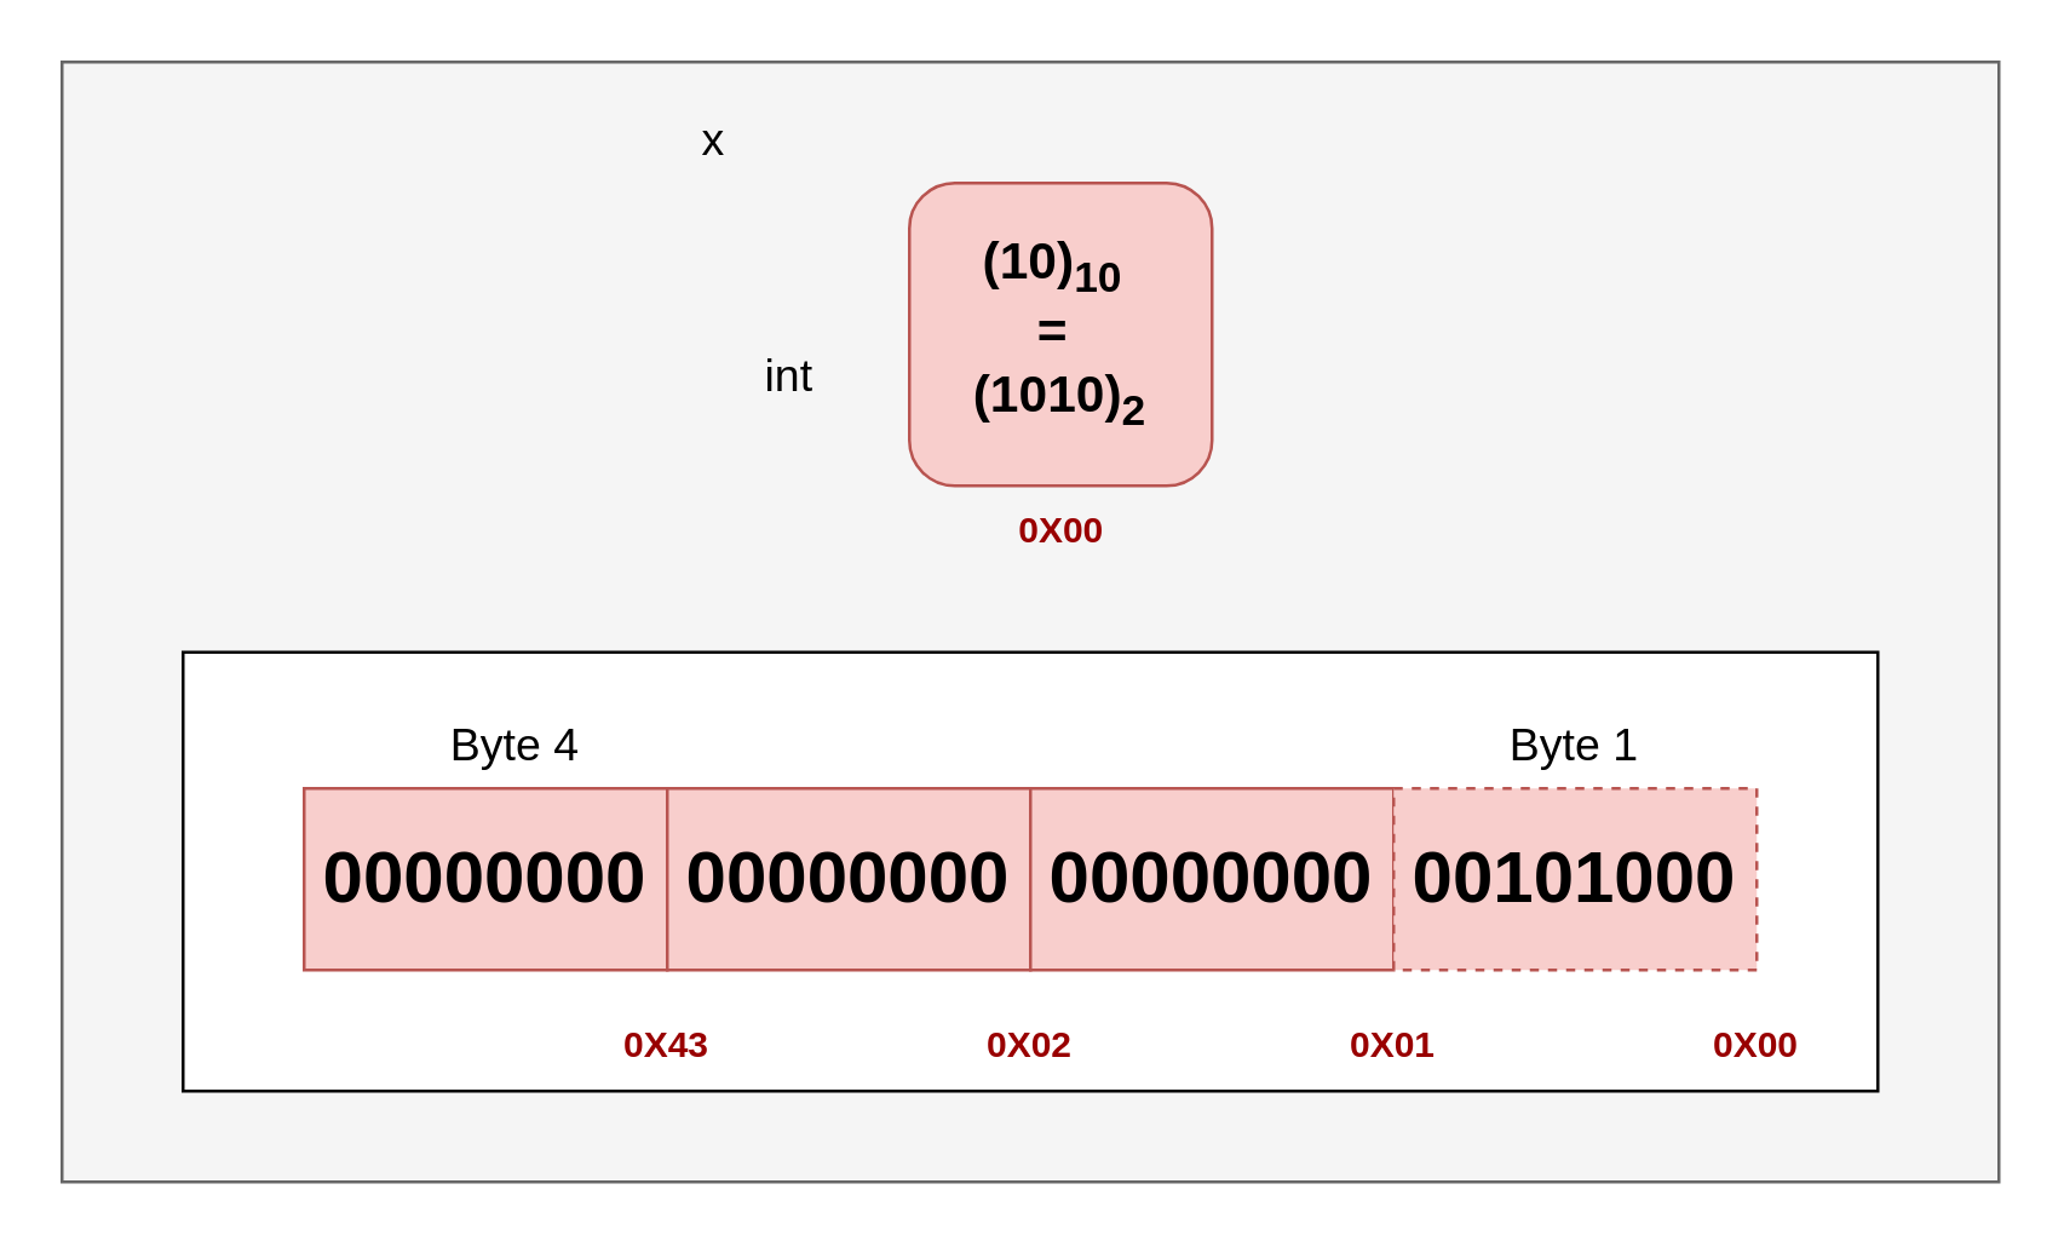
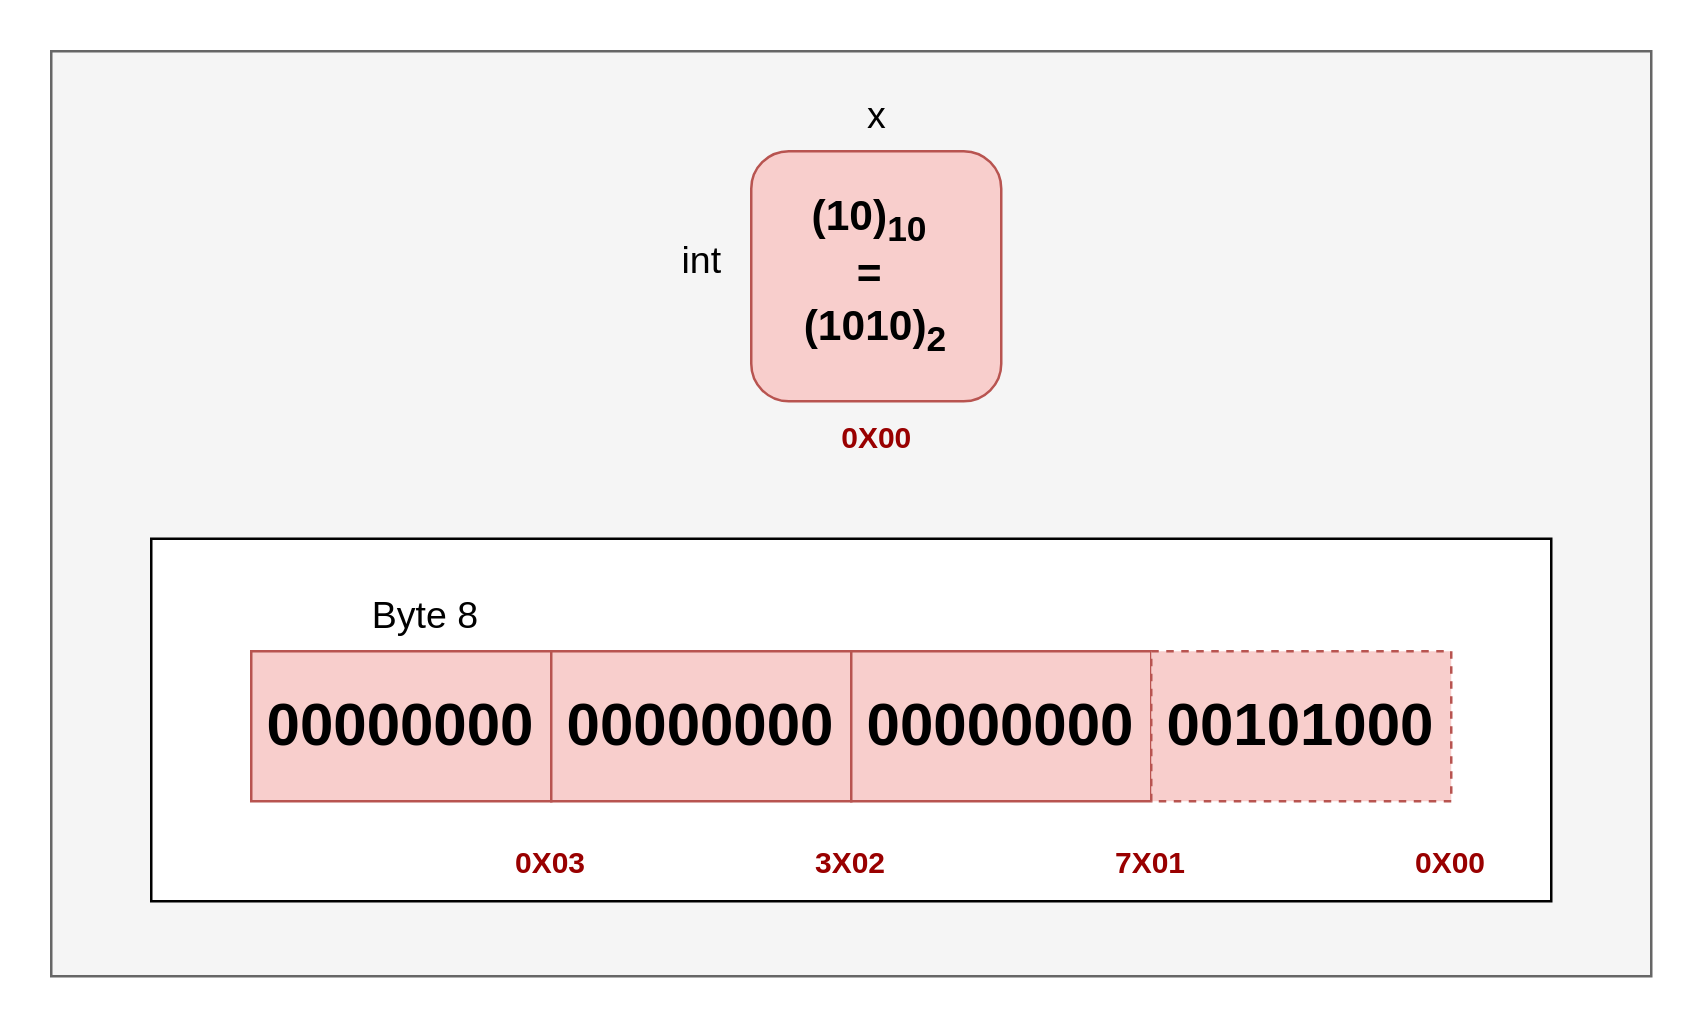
- <mxCell id="14" value="x" style="text;html=1;align=center;verticalAlign=middle;resizable=0;points=[];autosize=1;strokeColor=none;fillColor=none;fontSize=15;" vertex="1" parent="1"><mxGeometry x="220" y="30" width="30" height="30" as="geometry" /></mxCell>
+ <mxCell id="14" value="x" style="text;html=1;align=center;verticalAlign=middle;resizable=0;points=[];autosize=1;strokeColor=none;fillColor=none;fontSize=15;" vertex="1" parent="1"><mxGeometry x="335" y="30" width="30" height="30" as="geometry" /></mxCell>
- <mxCell id="12" value="&lt;font style=&quot;font-size: 15px;&quot;&gt;int&lt;/font&gt;" style="text;html=1;align=center;verticalAlign=middle;resizable=0;points=[];autosize=1;strokeColor=none;fillColor=none;fontSize=15;" vertex="1" parent="1"><mxGeometry x="240" y="108" width="40" height="30" as="geometry" /></mxCell>
+ <mxCell id="12" value="&lt;font style=&quot;font-size: 15px;&quot;&gt;int&lt;/font&gt;" style="text;html=1;align=center;verticalAlign=middle;resizable=0;points=[];autosize=1;strokeColor=none;fillColor=none;fontSize=15;" vertex="1" parent="1"><mxGeometry x="260" y="88" width="40" height="30" as="geometry" /></mxCell>
- <mxCell id="10" value="&lt;font style=&quot;font-size: 15px;&quot;&gt;Byte 4&lt;/font&gt;" style="text;html=1;align=center;verticalAlign=middle;whiteSpace=wrap;rounded=0;" vertex="1" parent="1"><mxGeometry x="140" y="230" width="60" height="30" as="geometry" /></mxCell>
+ <mxCell id="10" value="&lt;font style=&quot;font-size: 15px;&quot;&gt;Byte 8&lt;/font&gt;" style="text;html=1;align=center;verticalAlign=middle;whiteSpace=wrap;rounded=0;" vertex="1" parent="1"><mxGeometry x="140" y="230" width="60" height="30" as="geometry" /></mxCell>
- <mxCell id="9" value="&lt;font style=&quot;font-size: 15px;&quot;&gt;Byte 1&lt;/font&gt;" style="text;html=1;align=center;verticalAlign=middle;whiteSpace=wrap;rounded=0;" vertex="1" parent="1"><mxGeometry x="490" y="230" width="60" height="30" as="geometry" /></mxCell>
- <mxCell id="17" value="0X43" style="text;html=1;align=center;verticalAlign=middle;whiteSpace=wrap;rounded=0;fontColor=#990000;fontStyle=1" vertex="1" parent="1"><mxGeometry x="190" y="330" width="60" height="30" as="geometry" /></mxCell>
+ <mxCell id="17" value="0X03" style="text;html=1;align=center;verticalAlign=middle;whiteSpace=wrap;rounded=0;fontColor=#990000;fontStyle=1" vertex="1" parent="1"><mxGeometry x="190" y="330" width="60" height="30" as="geometry" /></mxCell>
- <mxCell id="16" value="0X02" style="text;html=1;align=center;verticalAlign=middle;whiteSpace=wrap;rounded=0;fontColor=#990000;fontStyle=1" vertex="1" parent="1"><mxGeometry x="310" y="330" width="60" height="30" as="geometry" /></mxCell>
+ <mxCell id="16" value="3X02" style="text;html=1;align=center;verticalAlign=middle;whiteSpace=wrap;rounded=0;fontColor=#990000;fontStyle=1" vertex="1" parent="1"><mxGeometry x="310" y="330" width="60" height="30" as="geometry" /></mxCell>
- <mxCell id="15" value="0X01" style="text;html=1;align=center;verticalAlign=middle;whiteSpace=wrap;rounded=0;fontColor=#990000;fontStyle=1" vertex="1" parent="1"><mxGeometry x="430" y="330" width="60" height="30" as="geometry" /></mxCell>
+ <mxCell id="15" value="7X01" style="text;html=1;align=center;verticalAlign=middle;whiteSpace=wrap;rounded=0;fontColor=#990000;fontStyle=1" vertex="1" parent="1"><mxGeometry x="430" y="330" width="60" height="30" as="geometry" /></mxCell>
